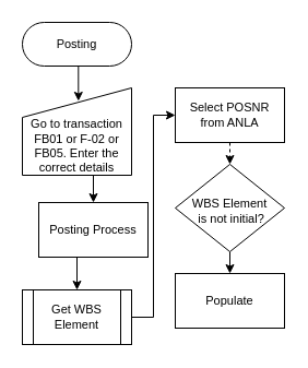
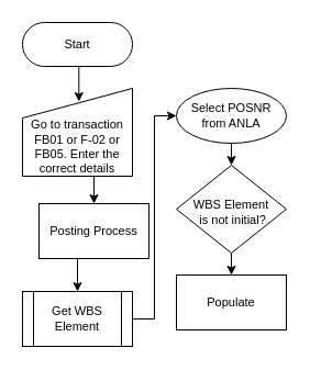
- <mxCell id="2" value="Posting" style="html=1;dashed=0;whiteSpace=wrap;shape=mxgraph.dfd.start;fontSize=11;" vertex="1" parent="1"><mxGeometry x="20" y="20" width="100" height="40" as="geometry" /></mxCell>
+ <mxCell id="2" value="Start" style="html=1;dashed=0;whiteSpace=wrap;shape=mxgraph.dfd.start;fontSize=11;" vertex="1" parent="1"><mxGeometry x="20" y="20" width="100" height="40" as="geometry" /></mxCell>
- <mxCell id="10" value="Select POSNR &lt;br&gt;from ANLA" style="whiteSpace=wrap;html=1;strokeWidth=1;fontSize=11;" vertex="1" parent="1"><mxGeometry x="160" y="80" width="100" height="50" as="geometry" /></mxCell>
+ <mxCell id="10" value="Select POSNR &lt;br&gt;from ANLA" style="ellipse;whiteSpace=wrap;html=1;strokeWidth=1;fontSize=11;" vertex="1" parent="1"><mxGeometry x="160" y="80" width="100" height="50" as="geometry" /></mxCell>
- <mxCell id="9" style="edgeStyle=orthogonalEdgeStyle;rounded=0;orthogonalLoop=1;jettySize=auto;html=1;exitX=0.5;exitY=1;exitDx=0;exitDy=0;entryX=0.5;entryY=0;entryDx=0;entryDy=0;dashed=1;" edge="1" parent="1" source="10" target="12"><mxGeometry relative="1" as="geometry" /></mxCell>
+ <mxCell id="9" style="edgeStyle=orthogonalEdgeStyle;rounded=0;orthogonalLoop=1;jettySize=auto;html=1;exitX=0.5;exitY=1;exitDx=0;exitDy=0;entryX=0.5;entryY=0;entryDx=0;entryDy=0;" edge="1" parent="1" source="10" target="12"><mxGeometry relative="1" as="geometry" /></mxCell>
